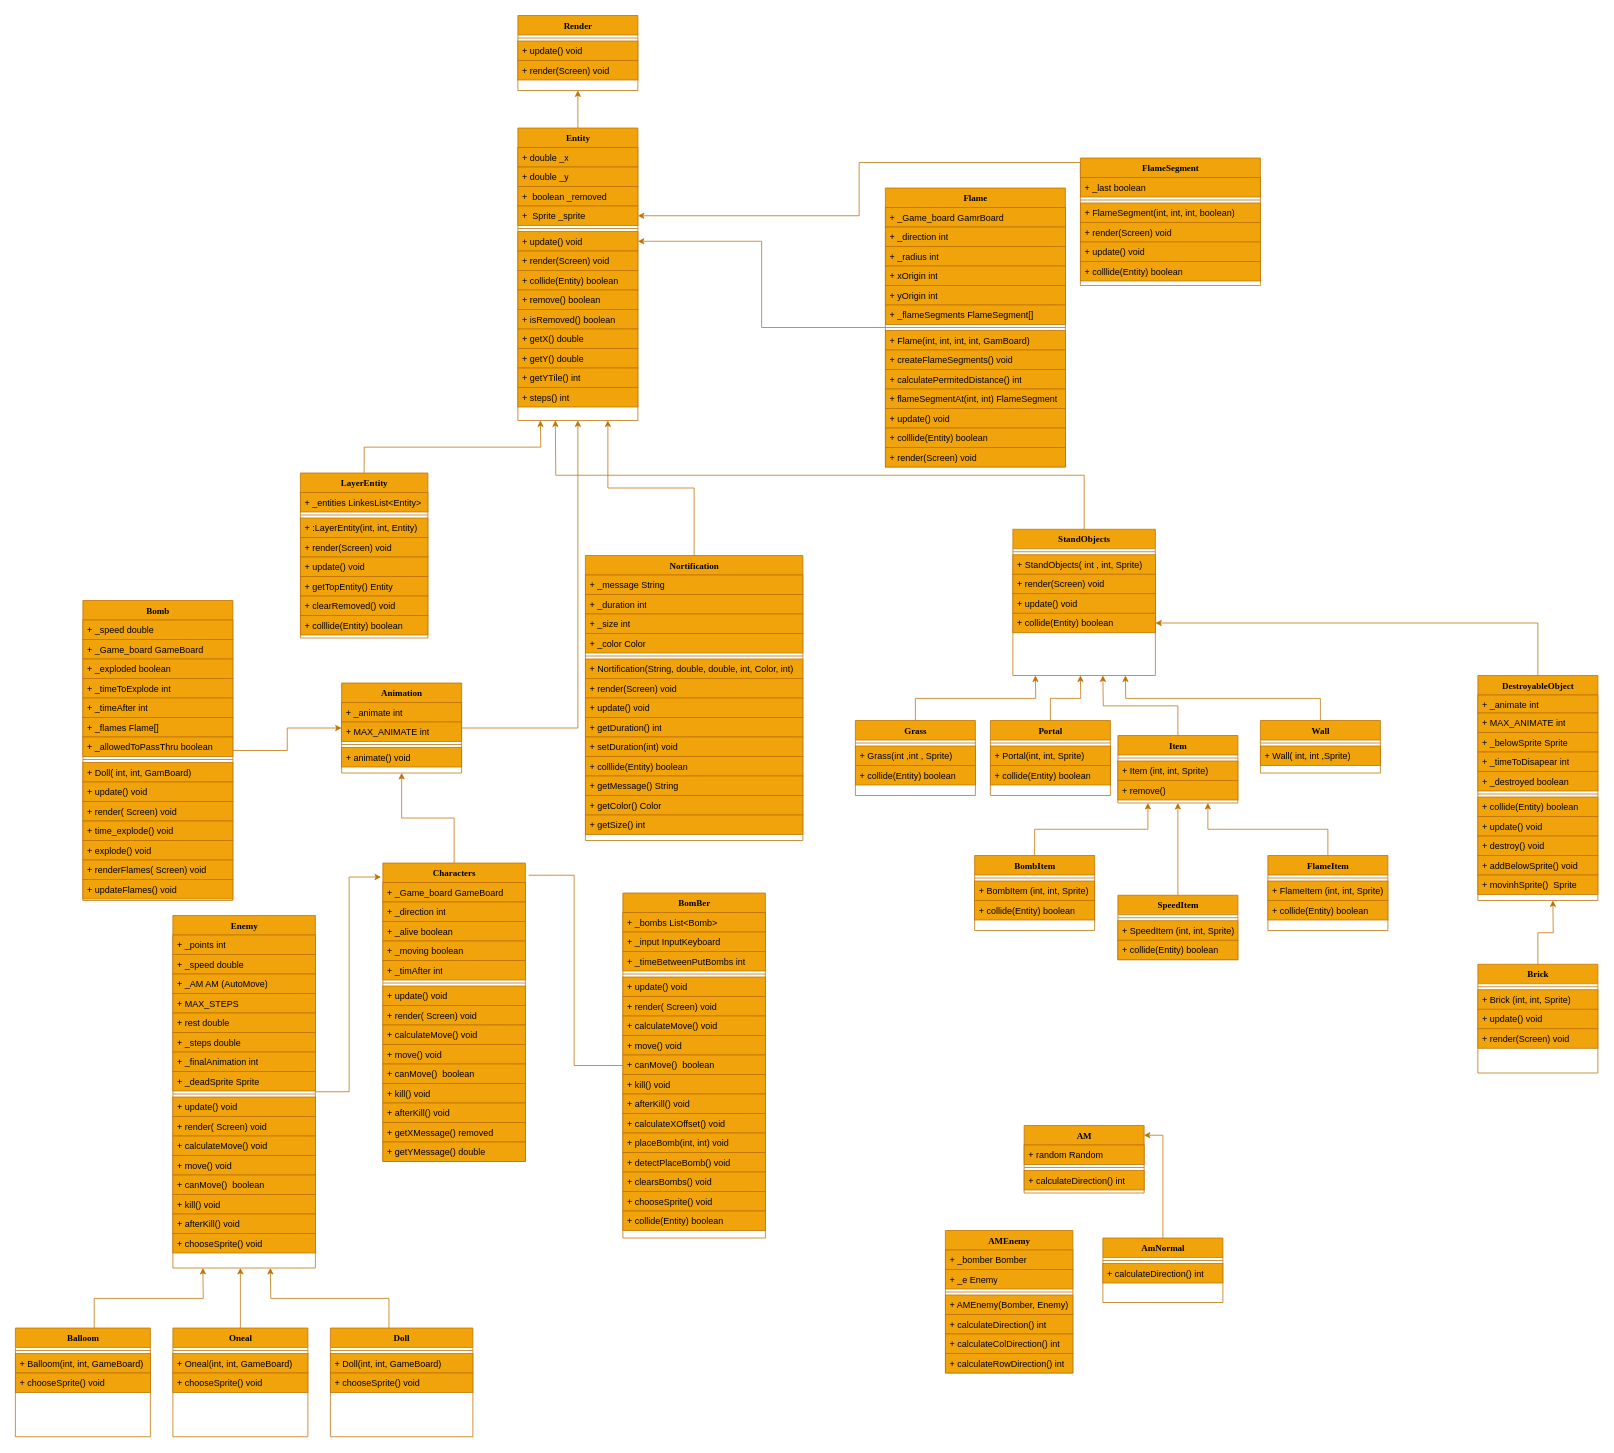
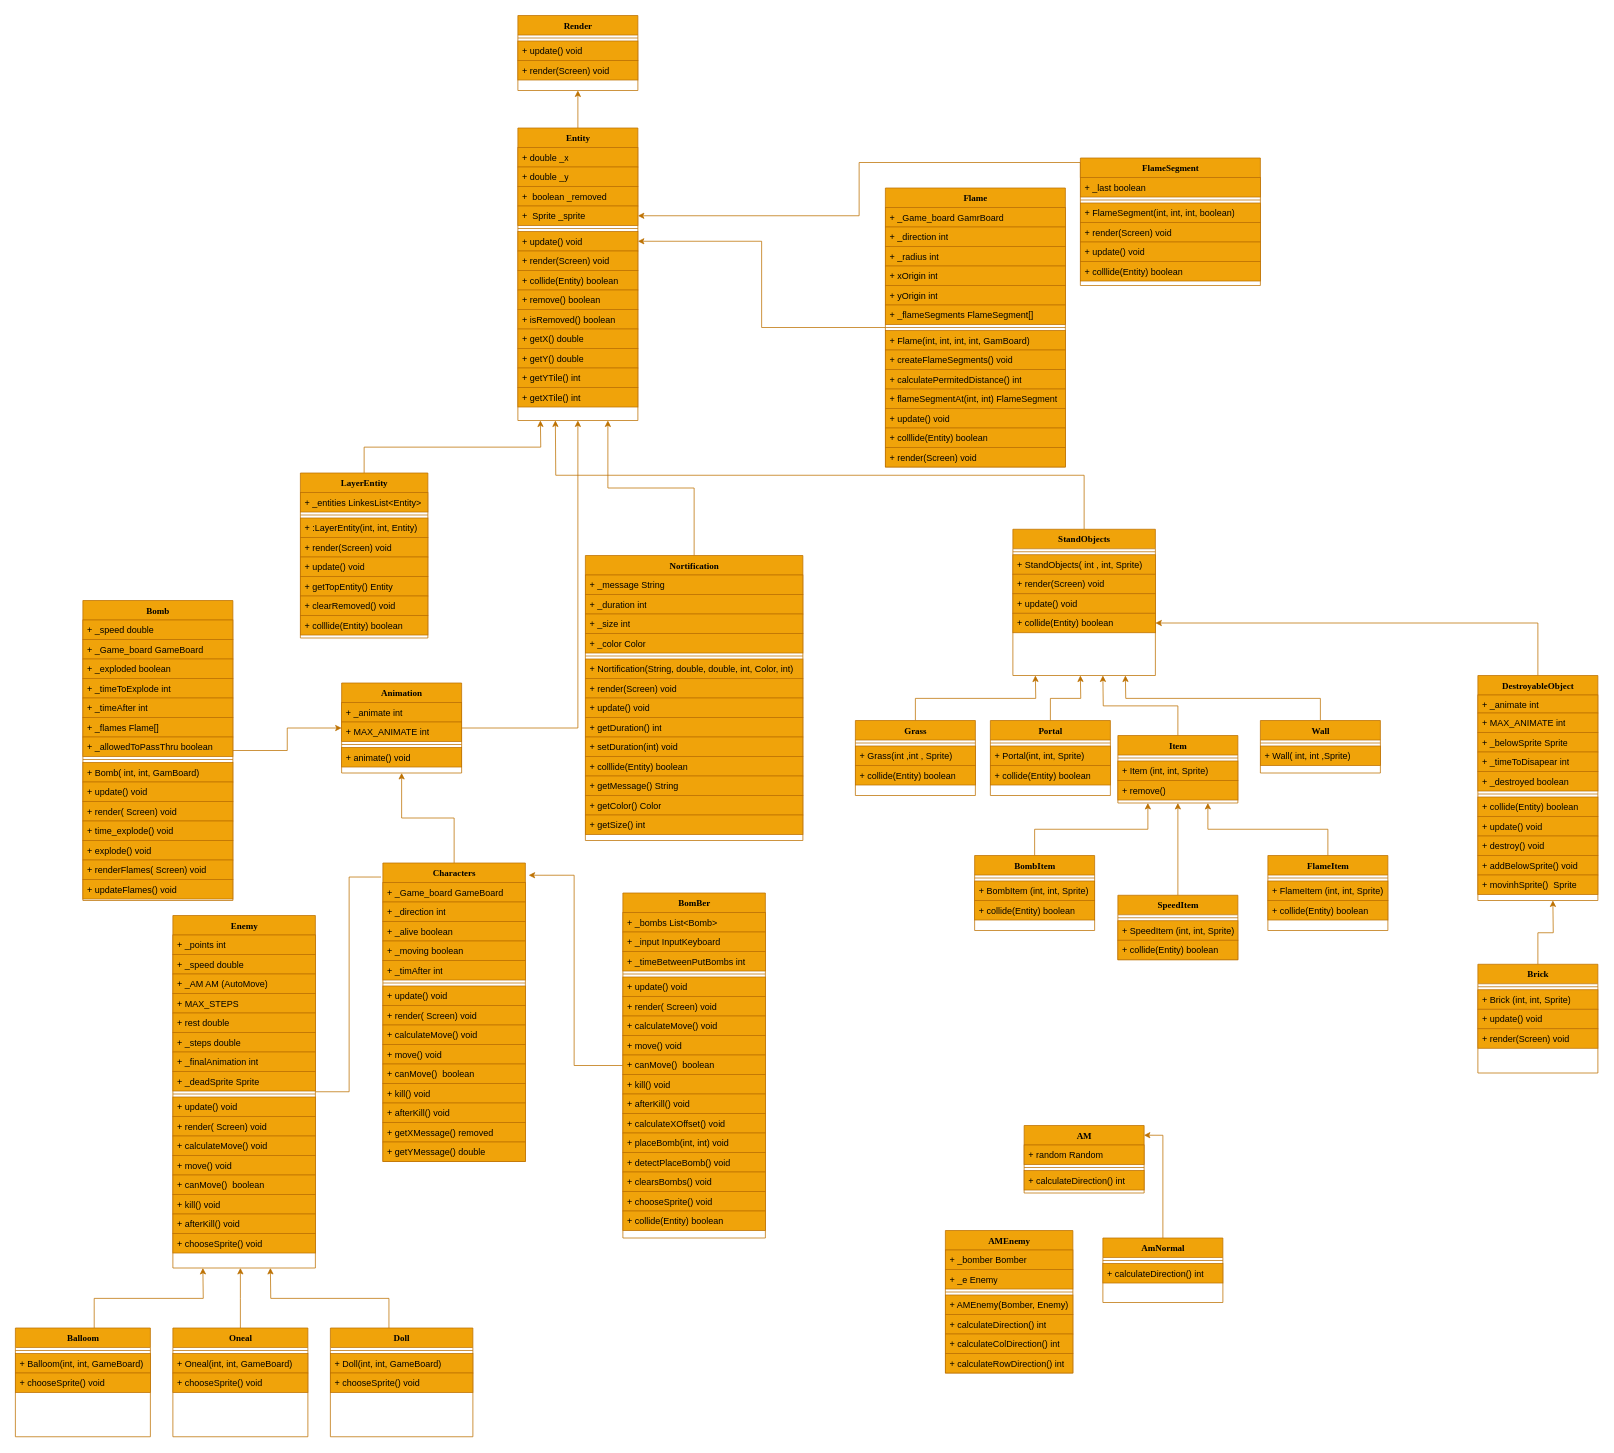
- <mxCell id="21" value="+ steps() int&amp;nbsp;" style="text;html=1;strokeColor=#BD7000;fillColor=#f0a30a;align=left;verticalAlign=top;spacingLeft=4;spacingRight=4;whiteSpace=wrap;overflow=hidden;rotatable=0;points=[[0,0.5],[1,0.5]];portConstraint=eastwest;fontColor=#000000;shadow=0;" parent="7" vertex="1"><mxGeometry y="346" width="160" height="26" as="geometry" /></mxCell>
+ <mxCell id="21" value="+ getXTile() int&amp;nbsp;" style="text;html=1;strokeColor=#BD7000;fillColor=#f0a30a;align=left;verticalAlign=top;spacingLeft=4;spacingRight=4;whiteSpace=wrap;overflow=hidden;rotatable=0;points=[[0,0.5],[1,0.5]];portConstraint=eastwest;fontColor=#000000;shadow=0;" parent="7" vertex="1"><mxGeometry y="346" width="160" height="26" as="geometry" /></mxCell>
- <mxCell id="218" value="+ Doll( int, int, GamBoard)" style="text;html=1;strokeColor=#BD7000;fillColor=#f0a30a;align=left;verticalAlign=top;spacingLeft=4;spacingRight=4;whiteSpace=wrap;overflow=hidden;rotatable=0;points=[[0,0.5],[1,0.5]];portConstraint=eastwest;fontColor=#000000;shadow=0;" parent="209" vertex="1"><mxGeometry y="216" width="200" height="26" as="geometry" /></mxCell>
+ <mxCell id="218" value="+ Bomb( int, int, GamBoard)" style="text;html=1;strokeColor=#BD7000;fillColor=#f0a30a;align=left;verticalAlign=top;spacingLeft=4;spacingRight=4;whiteSpace=wrap;overflow=hidden;rotatable=0;points=[[0,0.5],[1,0.5]];portConstraint=eastwest;fontColor=#000000;shadow=0;" parent="209" vertex="1"><mxGeometry y="216" width="200" height="26" as="geometry" /></mxCell>
- <mxCell id="131" style="edgeStyle=orthogonalEdgeStyle;rounded=0;orthogonalLoop=1;jettySize=auto;html=1;entryX=1.023;entryY=0.041;entryDx=0;entryDy=0;entryPerimeter=0;fillColor=#f0a30a;strokeColor=#BD7000;shadow=0;endArrow=none;" parent="1" source="132" target="36" edge="1"><mxGeometry relative="1" as="geometry" /></mxCell>
+ <mxCell id="131" style="edgeStyle=orthogonalEdgeStyle;rounded=0;orthogonalLoop=1;jettySize=auto;html=1;entryX=1.023;entryY=0.041;entryDx=0;entryDy=0;entryPerimeter=0;fillColor=#f0a30a;strokeColor=#BD7000;shadow=0;" parent="1" source="132" target="36" edge="1"><mxGeometry relative="1" as="geometry" /></mxCell>
- <mxCell id="150" style="edgeStyle=orthogonalEdgeStyle;rounded=0;orthogonalLoop=1;jettySize=auto;html=1;entryX=-0.013;entryY=0.047;entryDx=0;entryDy=0;entryPerimeter=0;fillColor=#f0a30a;strokeColor=#BD7000;shadow=0;" parent="1" source="151" target="36" edge="1"><mxGeometry relative="1" as="geometry" /></mxCell>
+ <mxCell id="150" style="edgeStyle=orthogonalEdgeStyle;rounded=0;orthogonalLoop=1;jettySize=auto;html=1;entryX=-0.013;entryY=0.047;entryDx=0;entryDy=0;entryPerimeter=0;fillColor=#f0a30a;strokeColor=#BD7000;shadow=0;endArrow=none;" parent="1" source="151" target="36" edge="1"><mxGeometry relative="1" as="geometry" /></mxCell>
